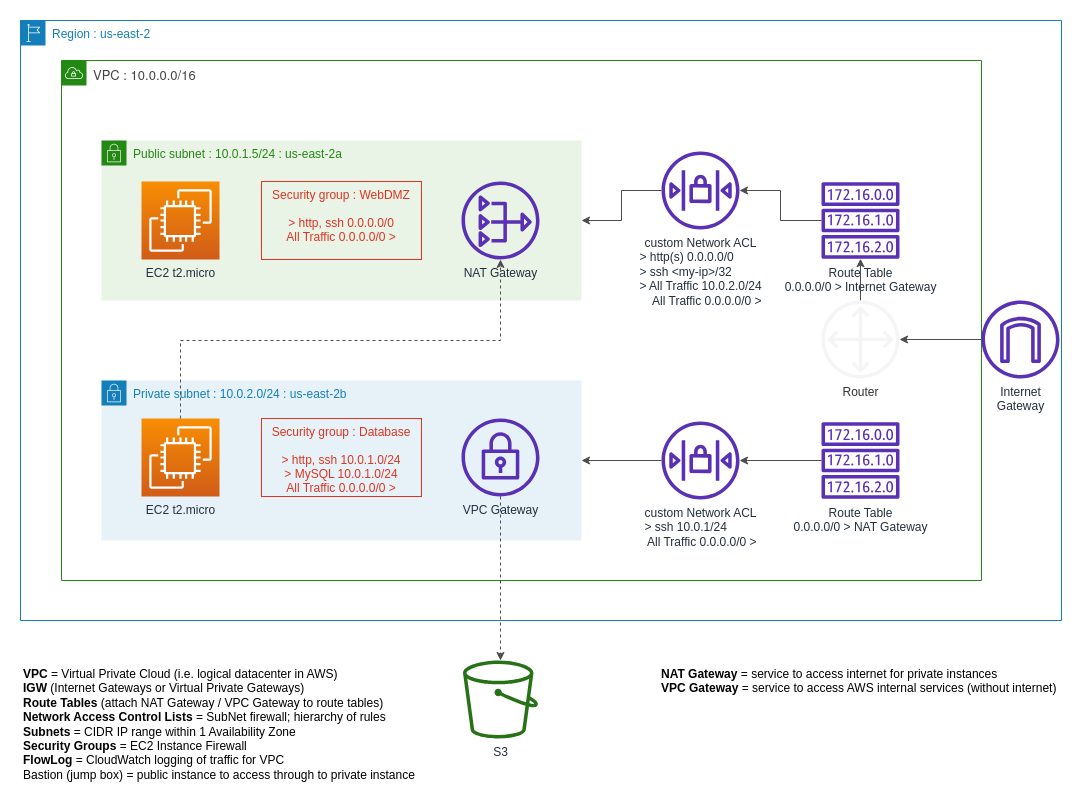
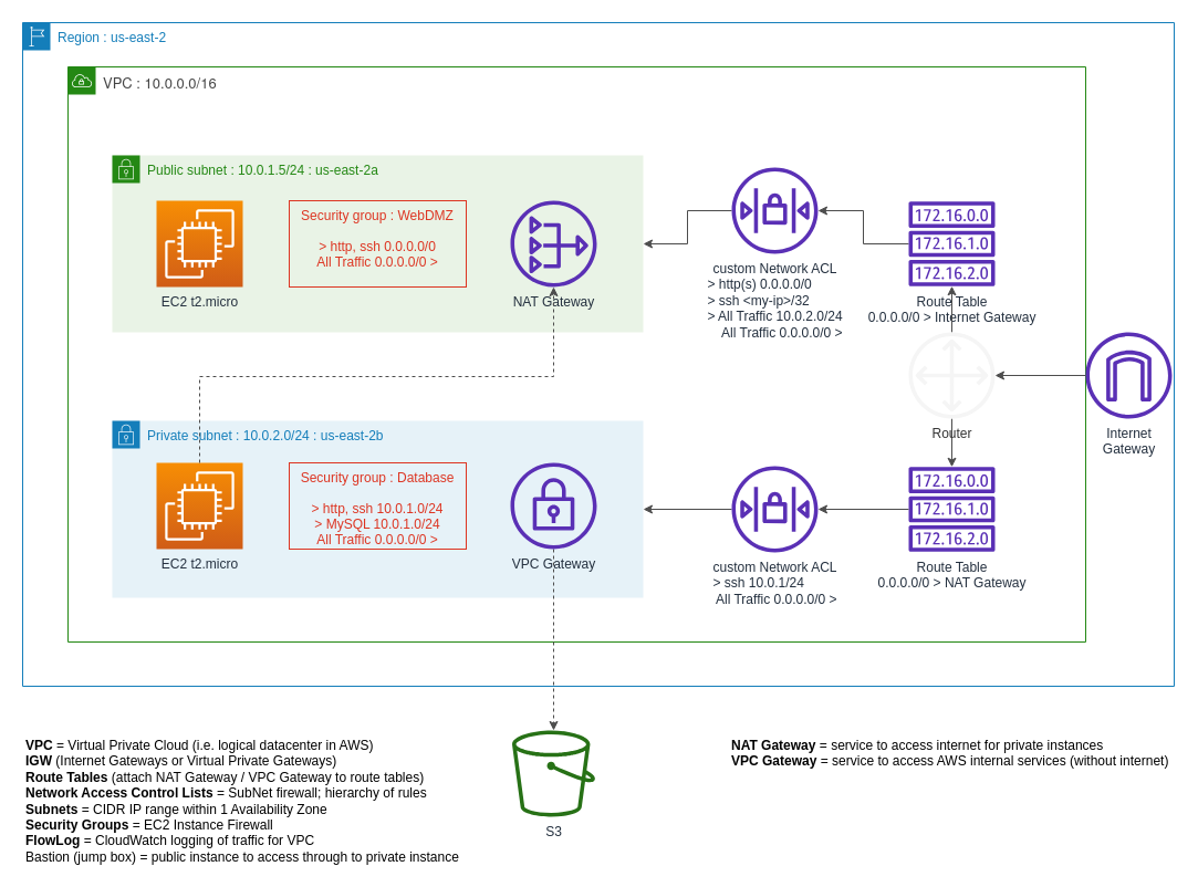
+ <mxCell id="21" style="edgeStyle=orthogonalEdgeStyle;rounded=0;orthogonalLoop=1;jettySize=auto;html=1;strokeColor=#4D4D4D;" parent="1" source="22" target="16" edge="1"><mxGeometry relative="1" as="geometry" /></mxCell>
